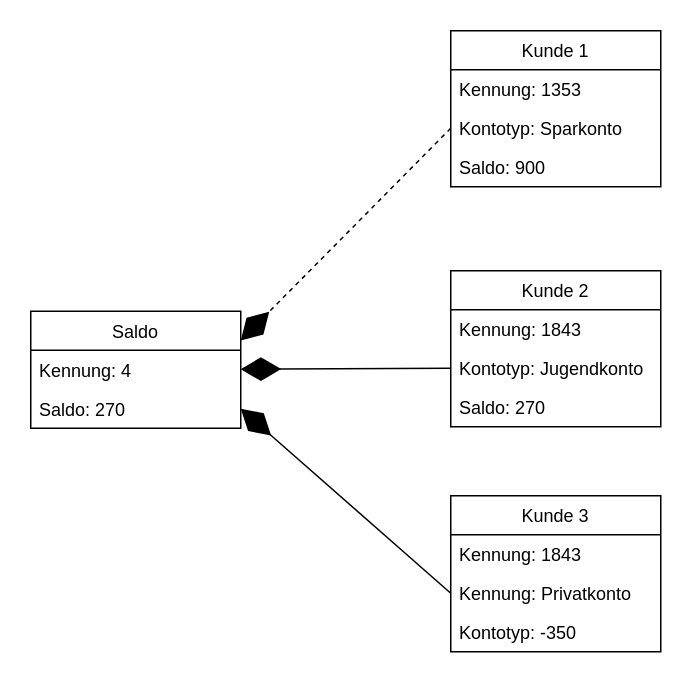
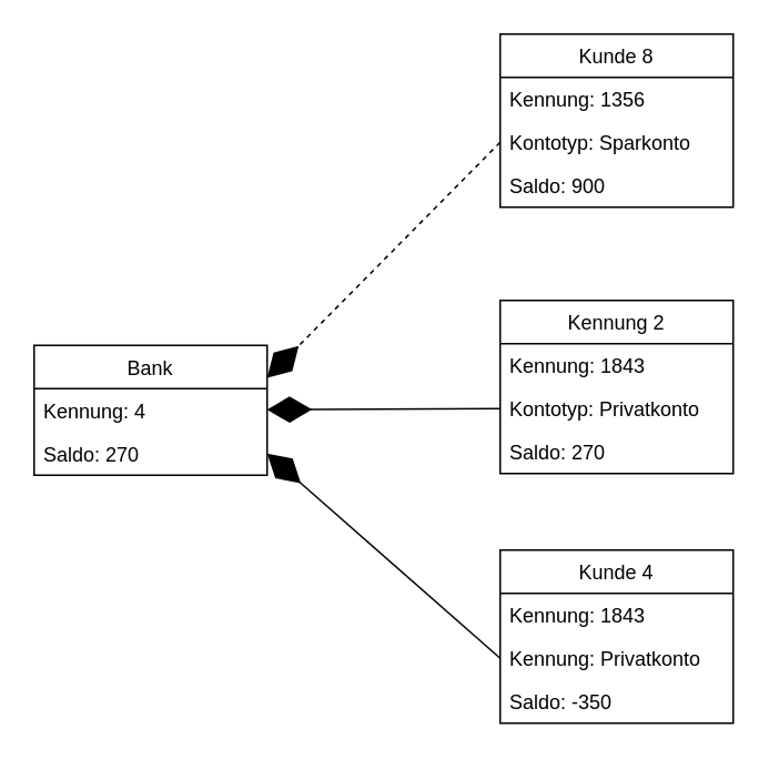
- <mxCell id="6" value="Kunde 1" style="swimlane;fontStyle=0;childLayout=stackLayout;horizontal=1;startSize=26;fillColor=none;horizontalStack=0;resizeParent=1;resizeParentMax=0;resizeLast=0;collapsible=1;marginBottom=0;" vertex="1" parent="1"><mxGeometry x="300" y="20" width="140" height="104" as="geometry" /></mxCell>
+ <mxCell id="6" value="Kunde 8" style="swimlane;fontStyle=0;childLayout=stackLayout;horizontal=1;startSize=26;fillColor=none;horizontalStack=0;resizeParent=1;resizeParentMax=0;resizeLast=0;collapsible=1;marginBottom=0;" vertex="1" parent="1"><mxGeometry x="300" y="20" width="140" height="104" as="geometry" /></mxCell>
- <mxCell id="7" value="Kennung: 1353" style="text;strokeColor=none;fillColor=none;align=left;verticalAlign=top;spacingLeft=4;spacingRight=4;overflow=hidden;rotatable=0;points=[[0,0.5],[1,0.5]];portConstraint=eastwest;" vertex="1" parent="6"><mxGeometry y="26" width="140" height="26" as="geometry" /></mxCell>
+ <mxCell id="7" value="Kennung: 1356" style="text;strokeColor=none;fillColor=none;align=left;verticalAlign=top;spacingLeft=4;spacingRight=4;overflow=hidden;rotatable=0;points=[[0,0.5],[1,0.5]];portConstraint=eastwest;" vertex="1" parent="6"><mxGeometry y="26" width="140" height="26" as="geometry" /></mxCell>
- <mxCell id="2" value="Kunde 2" style="swimlane;fontStyle=0;childLayout=stackLayout;horizontal=1;startSize=26;fillColor=none;horizontalStack=0;resizeParent=1;resizeParentMax=0;resizeLast=0;collapsible=1;marginBottom=0;" vertex="1" parent="1"><mxGeometry x="300" y="180" width="140" height="104" as="geometry" /></mxCell>
+ <mxCell id="2" value="Kennung 2" style="swimlane;fontStyle=0;childLayout=stackLayout;horizontal=1;startSize=26;fillColor=none;horizontalStack=0;resizeParent=1;resizeParentMax=0;resizeLast=0;collapsible=1;marginBottom=0;" vertex="1" parent="1"><mxGeometry x="300" y="180" width="140" height="104" as="geometry" /></mxCell>
- <mxCell id="14" value="Saldo" style="swimlane;fontStyle=0;childLayout=stackLayout;horizontal=1;startSize=26;fillColor=none;horizontalStack=0;resizeParent=1;resizeParentMax=0;resizeLast=0;collapsible=1;marginBottom=0;" vertex="1" parent="1"><mxGeometry x="20" y="207" width="140" height="78" as="geometry" /></mxCell>
+ <mxCell id="14" value="Bank" style="swimlane;fontStyle=0;childLayout=stackLayout;horizontal=1;startSize=26;fillColor=none;horizontalStack=0;resizeParent=1;resizeParentMax=0;resizeLast=0;collapsible=1;marginBottom=0;" vertex="1" parent="1"><mxGeometry x="20" y="207" width="140" height="78" as="geometry" /></mxCell>
- <mxCell id="4" value="Kontotyp: Jugendkonto" style="text;strokeColor=none;fillColor=none;align=left;verticalAlign=top;spacingLeft=4;spacingRight=4;overflow=hidden;rotatable=0;points=[[0,0.5],[1,0.5]];portConstraint=eastwest;" vertex="1" parent="2"><mxGeometry y="52" width="140" height="26" as="geometry" /></mxCell>
+ <mxCell id="4" value="Kontotyp: Privatkonto" style="text;strokeColor=none;fillColor=none;align=left;verticalAlign=top;spacingLeft=4;spacingRight=4;overflow=hidden;rotatable=0;points=[[0,0.5],[1,0.5]];portConstraint=eastwest;" vertex="1" parent="2"><mxGeometry y="52" width="140" height="26" as="geometry" /></mxCell>
- <mxCell id="10" value="Kunde 3" style="swimlane;fontStyle=0;childLayout=stackLayout;horizontal=1;startSize=26;fillColor=none;horizontalStack=0;resizeParent=1;resizeParentMax=0;resizeLast=0;collapsible=1;marginBottom=0;" vertex="1" parent="1"><mxGeometry x="300" y="330" width="140" height="104" as="geometry" /></mxCell>
+ <mxCell id="10" value="Kunde 4" style="swimlane;fontStyle=0;childLayout=stackLayout;horizontal=1;startSize=26;fillColor=none;horizontalStack=0;resizeParent=1;resizeParentMax=0;resizeLast=0;collapsible=1;marginBottom=0;" vertex="1" parent="1"><mxGeometry x="300" y="330" width="140" height="104" as="geometry" /></mxCell>
- <mxCell id="13" value="Kontotyp: -350" style="text;strokeColor=none;fillColor=none;align=left;verticalAlign=top;spacingLeft=4;spacingRight=4;overflow=hidden;rotatable=0;points=[[0,0.5],[1,0.5]];portConstraint=eastwest;" vertex="1" parent="10"><mxGeometry y="78" width="140" height="26" as="geometry" /></mxCell>
+ <mxCell id="13" value="Saldo: -350" style="text;strokeColor=none;fillColor=none;align=left;verticalAlign=top;spacingLeft=4;spacingRight=4;overflow=hidden;rotatable=0;points=[[0,0.5],[1,0.5]];portConstraint=eastwest;" vertex="1" parent="10"><mxGeometry y="78" width="140" height="26" as="geometry" /></mxCell>
